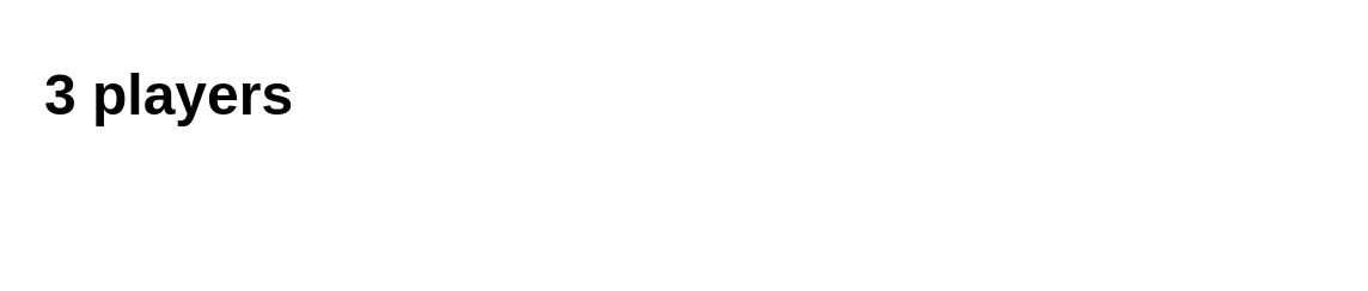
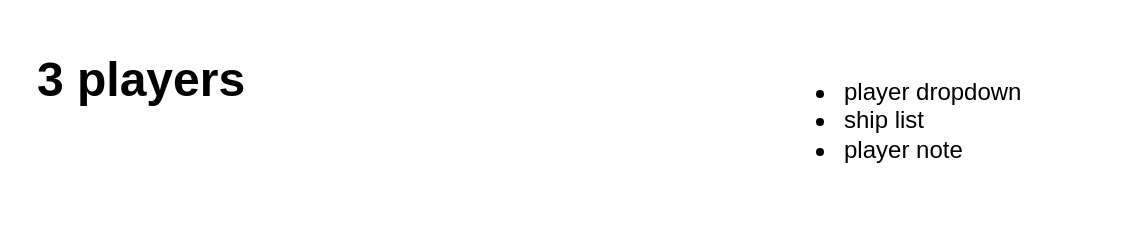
+ <mxCell id="3" value="&lt;ul&gt;&lt;li&gt;player dropdown&lt;/li&gt;&lt;li&gt;ship list&lt;br&gt;&lt;/li&gt;&lt;li&gt;player note&lt;/li&gt;&lt;/ul&gt;" style="text;strokeColor=none;fillColor=none;html=1;whiteSpace=wrap;verticalAlign=middle;overflow=hidden;" parent="1" vertex="1"><mxGeometry x="380" y="20" width="170" height="80" as="geometry" /></mxCell>
